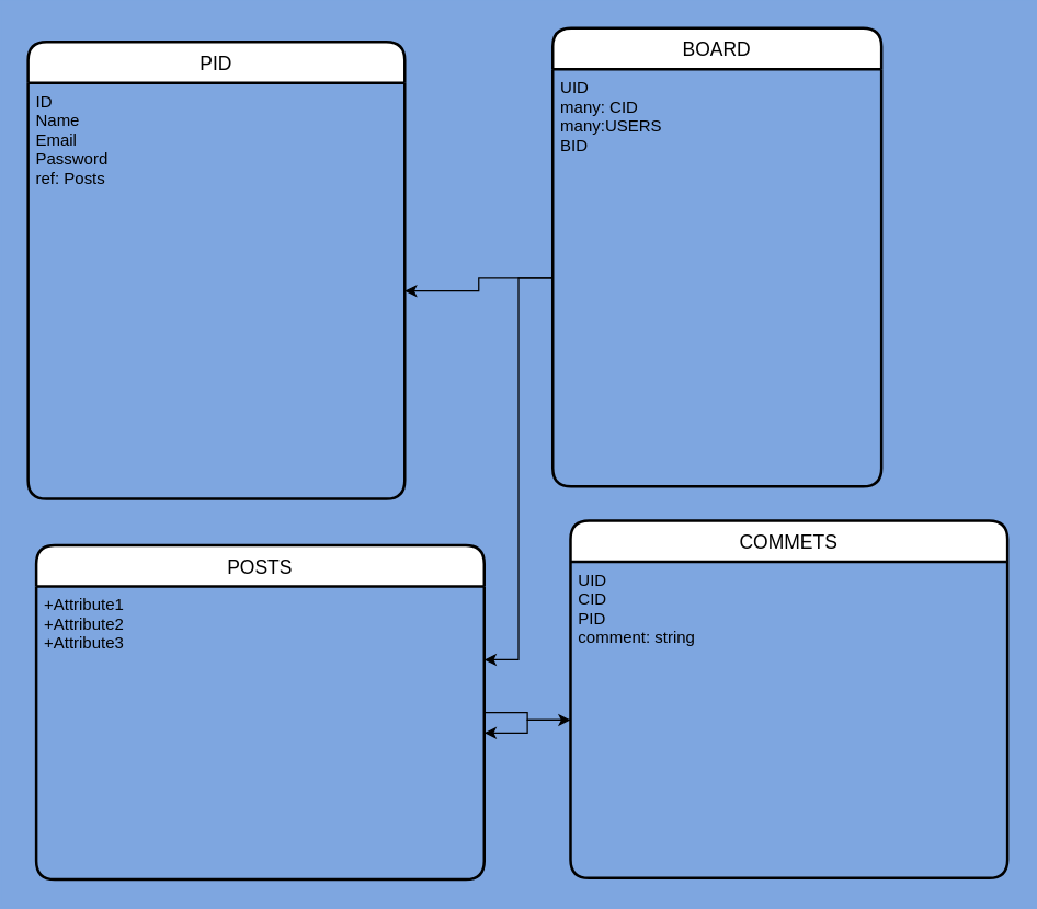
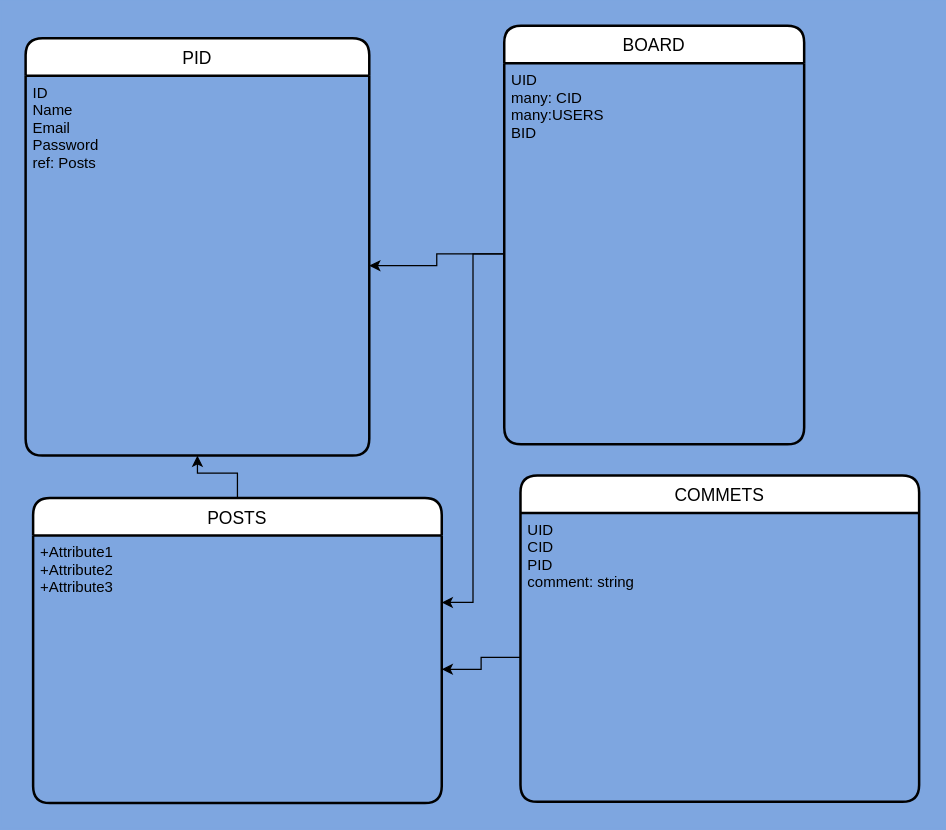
- <mxCell id="2" style="edgeStyle=orthogonalEdgeStyle;rounded=0;orthogonalLoop=1;jettySize=auto;html=1;fontSize=20;" edge="1" parent="1" source="3" target="12"><mxGeometry relative="1" as="geometry" /></mxCell>
+ <mxCell id="2" style="edgeStyle=orthogonalEdgeStyle;rounded=0;orthogonalLoop=1;jettySize=auto;html=1;fontSize=20;" edge="1" parent="1" source="3" target="6"><mxGeometry relative="1" as="geometry" /></mxCell>
